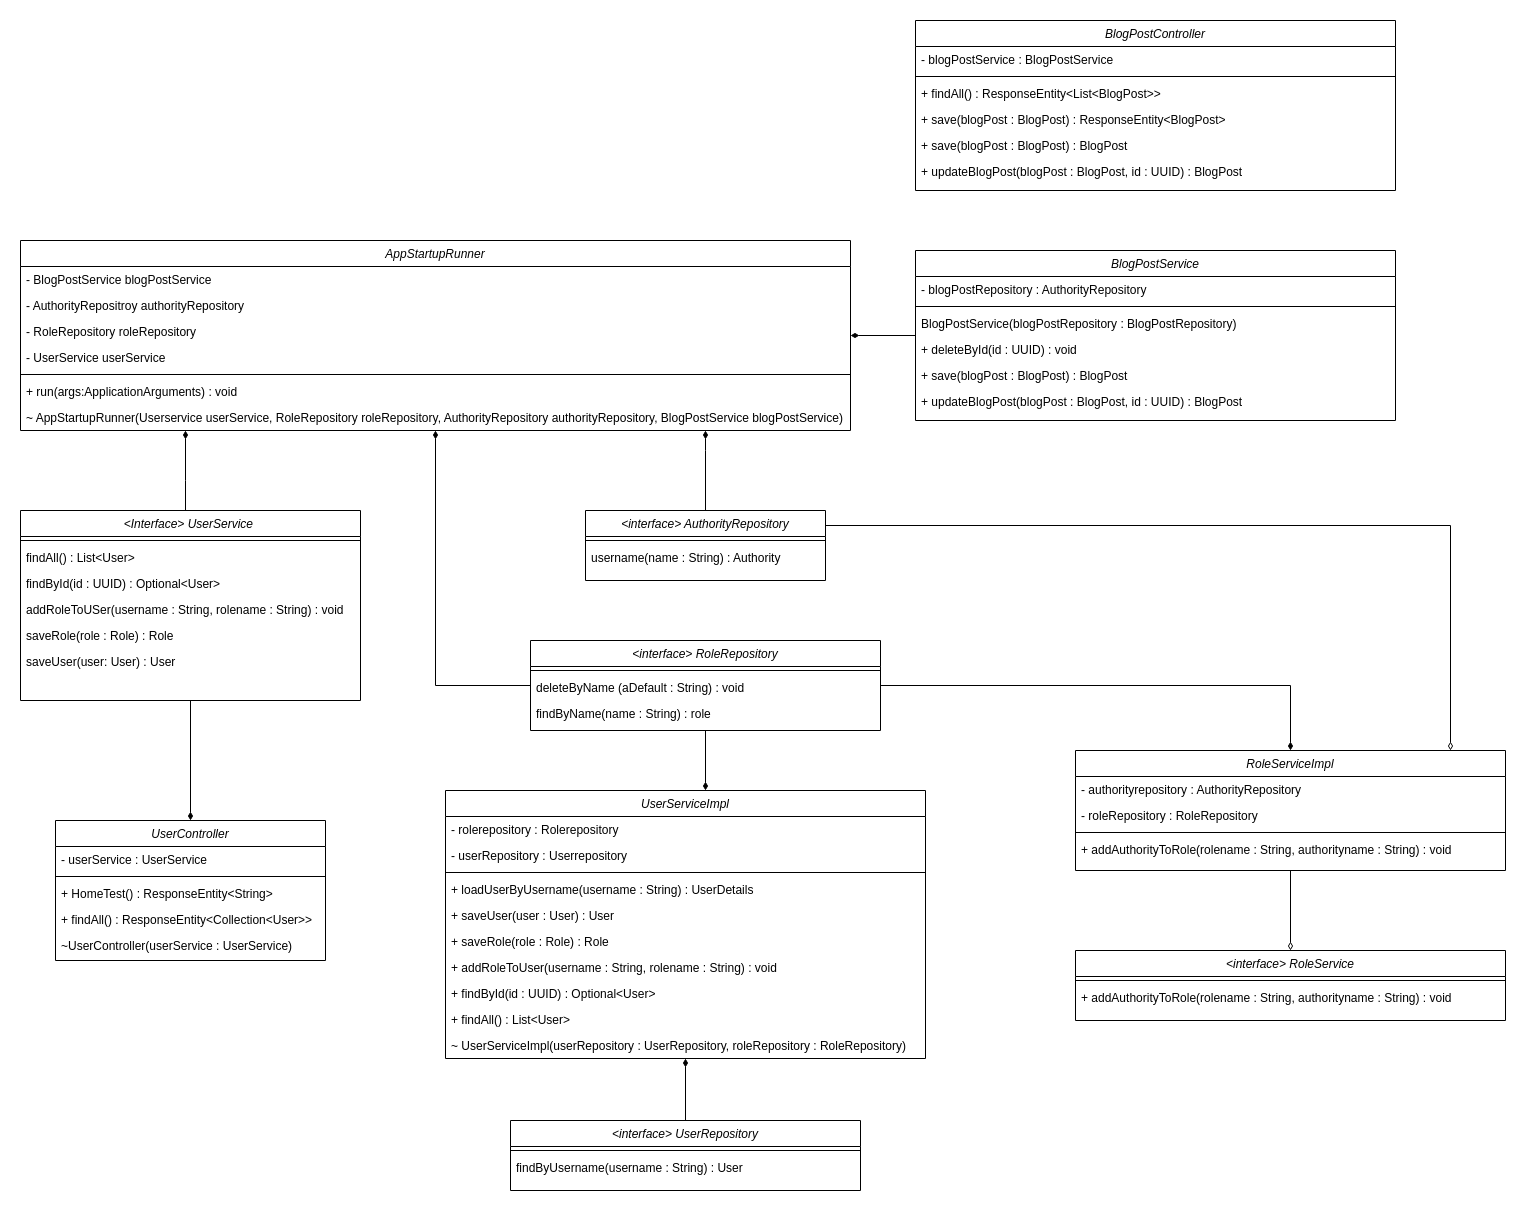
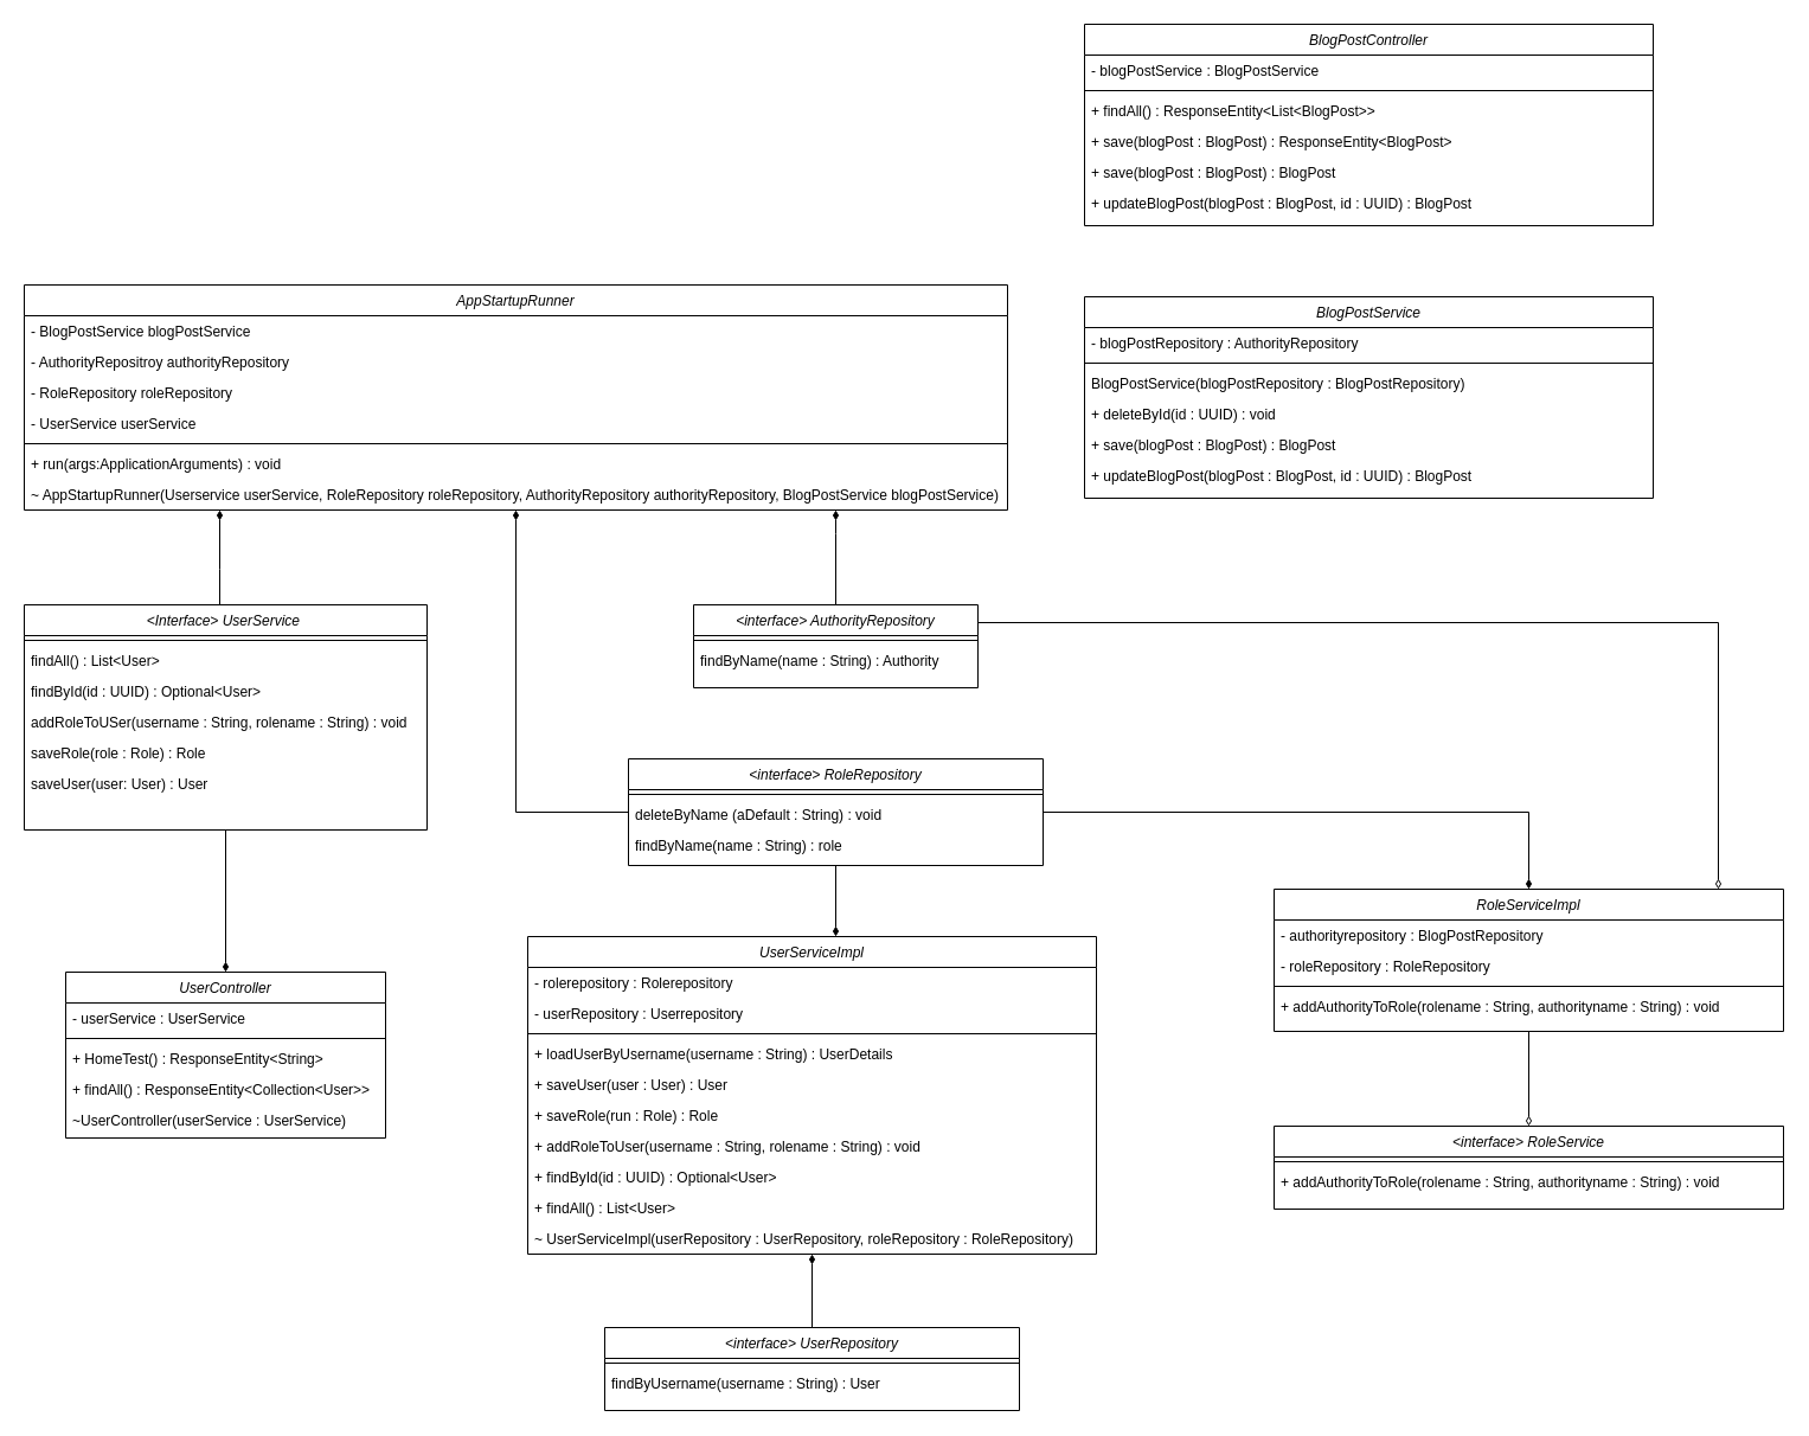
- <mxCell id="61" style="edgeStyle=orthogonalEdgeStyle;rounded=0;jumpStyle=none;jumpSize=6;orthogonalLoop=1;jettySize=auto;html=1;endArrow=diamondThin;endFill=1;sourcePerimeterSpacing=0;" edge="1" parent="1" source="62" target="2"><mxGeometry relative="1" as="geometry" /></mxCell>
- <mxCell id="60" value="username(name : String) : Authority" style="text;align=left;verticalAlign=top;spacingLeft=4;spacingRight=4;overflow=hidden;rotatable=0;points=[[0,0.5],[1,0.5]];portConstraint=eastwest;" vertex="1" parent="58"><mxGeometry y="34" width="240" height="26" as="geometry" /></mxCell>
+ <mxCell id="60" value="findByName(name : String) : Authority" style="text;align=left;verticalAlign=top;spacingLeft=4;spacingRight=4;overflow=hidden;rotatable=0;points=[[0,0.5],[1,0.5]];portConstraint=eastwest;" vertex="1" parent="58"><mxGeometry y="34" width="240" height="26" as="geometry" /></mxCell>
- <mxCell id="49" value="- authorityrepository : AuthorityRepository" style="text;align=left;verticalAlign=top;spacingLeft=4;spacingRight=4;overflow=hidden;rotatable=0;points=[[0,0.5],[1,0.5]];portConstraint=eastwest;rounded=0;shadow=0;html=0;" vertex="1" parent="48"><mxGeometry y="26" width="430" height="26" as="geometry" /></mxCell>
+ <mxCell id="49" value="- authorityrepository : BlogPostRepository" style="text;align=left;verticalAlign=top;spacingLeft=4;spacingRight=4;overflow=hidden;rotatable=0;points=[[0,0.5],[1,0.5]];portConstraint=eastwest;rounded=0;shadow=0;html=0;" vertex="1" parent="48"><mxGeometry y="26" width="430" height="26" as="geometry" /></mxCell>
- <mxCell id="42" value="+ saveRole(role : Role) : Role" style="text;align=left;verticalAlign=top;spacingLeft=4;spacingRight=4;overflow=hidden;rotatable=0;points=[[0,0.5],[1,0.5]];portConstraint=eastwest;" vertex="1" parent="36"><mxGeometry y="138" width="480" height="26" as="geometry" /></mxCell>
+ <mxCell id="42" value="+ saveRole(run : Role) : Role" style="text;align=left;verticalAlign=top;spacingLeft=4;spacingRight=4;overflow=hidden;rotatable=0;points=[[0,0.5],[1,0.5]];portConstraint=eastwest;" vertex="1" parent="36"><mxGeometry y="138" width="480" height="26" as="geometry" /></mxCell>
